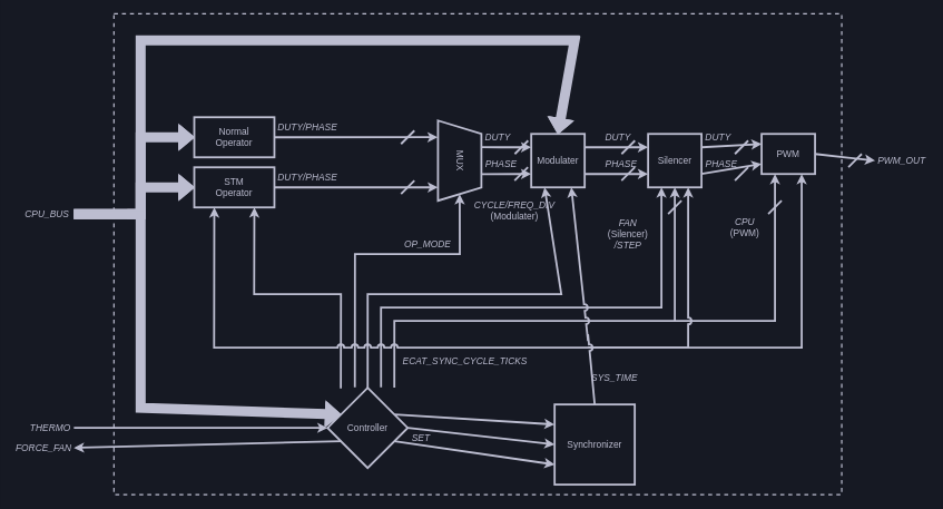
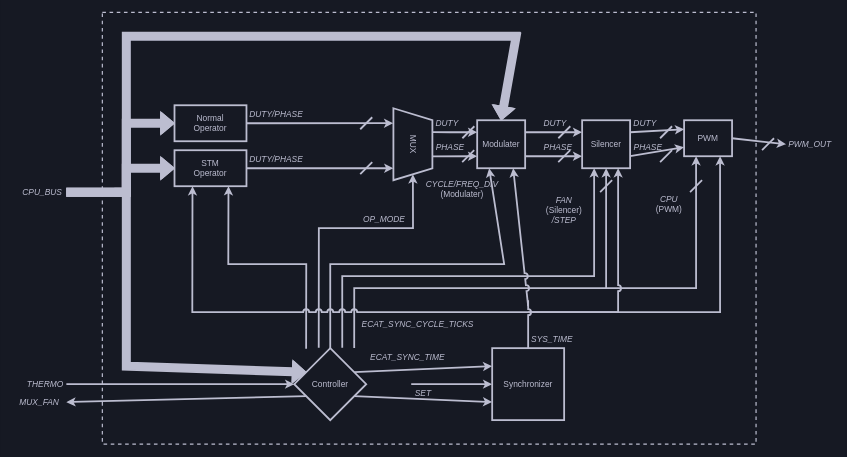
+ <mxCell id="53" value="&lt;i style=&quot;font-size: 14px&quot;&gt;ECAT_SYNC_TIME&lt;/i&gt;" style="text;html=1;strokeColor=none;fillColor=none;align=center;verticalAlign=middle;whiteSpace=wrap;rounded=0;fontFamily=Helvetica;fontSize=14;fontColor=#BCBDD0;" parent="1" vertex="1"><mxGeometry x="610" y="580" width="137.82" height="30" as="geometry" /></mxCell>
- <mxCell id="56" value="&lt;i style=&quot;font-size: 14px;&quot;&gt;SET&lt;/i&gt;" style="text;html=1;strokeColor=none;fillColor=none;align=center;verticalAlign=middle;whiteSpace=wrap;rounded=0;fontFamily=Helvetica;fontSize=14;fontColor=#BCBDD0;" parent="1" vertex="1"><mxGeometry x="610" y="640" width="40" height="30" as="geometry" /></mxCell>
+ <mxCell id="56" value="&lt;i style=&quot;font-size: 14px;&quot;&gt;SET&lt;/i&gt;" style="text;html=1;strokeColor=none;fillColor=none;align=center;verticalAlign=middle;whiteSpace=wrap;rounded=0;fontFamily=Helvetica;fontSize=14;fontColor=#BCBDD0;" parent="1" vertex="1"><mxGeometry x="685" y="640" width="40" height="30" as="geometry" /></mxCell>
- <mxCell id="17" value="Synchronizer" style="rounded=0;whiteSpace=wrap;html=1;fontFamily=Helvetica;fontSize=14;fontColor=#BCBDD0;strokeColor=#BCBDD0;strokeWidth=3;fillColor=none;" parent="1" vertex="1"><mxGeometry x="830" y="605" width="120" height="120" as="geometry" /></mxCell>
+ <mxCell id="17" value="Synchronizer" style="rounded=0;whiteSpace=wrap;html=1;fontFamily=Helvetica;fontSize=14;fontColor=#BCBDD0;strokeColor=#BCBDD0;strokeWidth=3;fillColor=none;" parent="1" vertex="1"><mxGeometry x="820" y="580" width="120" height="120" as="geometry" /></mxCell>
- <mxCell id="68" value="&lt;i style=&quot;font-size: 14px&quot;&gt;FORCE_FAN&lt;/i&gt;" style="text;html=1;strokeColor=none;fillColor=none;align=center;verticalAlign=middle;whiteSpace=wrap;rounded=0;fontFamily=Helvetica;fontSize=14;fontColor=#BCBDD0;" parent="1" vertex="1"><mxGeometry x="20" y="650" width="89.68" height="40" as="geometry" /></mxCell>
+ <mxCell id="68" value="&lt;i style=&quot;font-size: 14px&quot;&gt;MUX_FAN&lt;/i&gt;" style="text;html=1;strokeColor=none;fillColor=none;align=center;verticalAlign=middle;whiteSpace=wrap;rounded=0;fontFamily=Helvetica;fontSize=14;fontColor=#BCBDD0;" parent="1" vertex="1"><mxGeometry x="20" y="650" width="89.68" height="40" as="geometry" /></mxCell>
